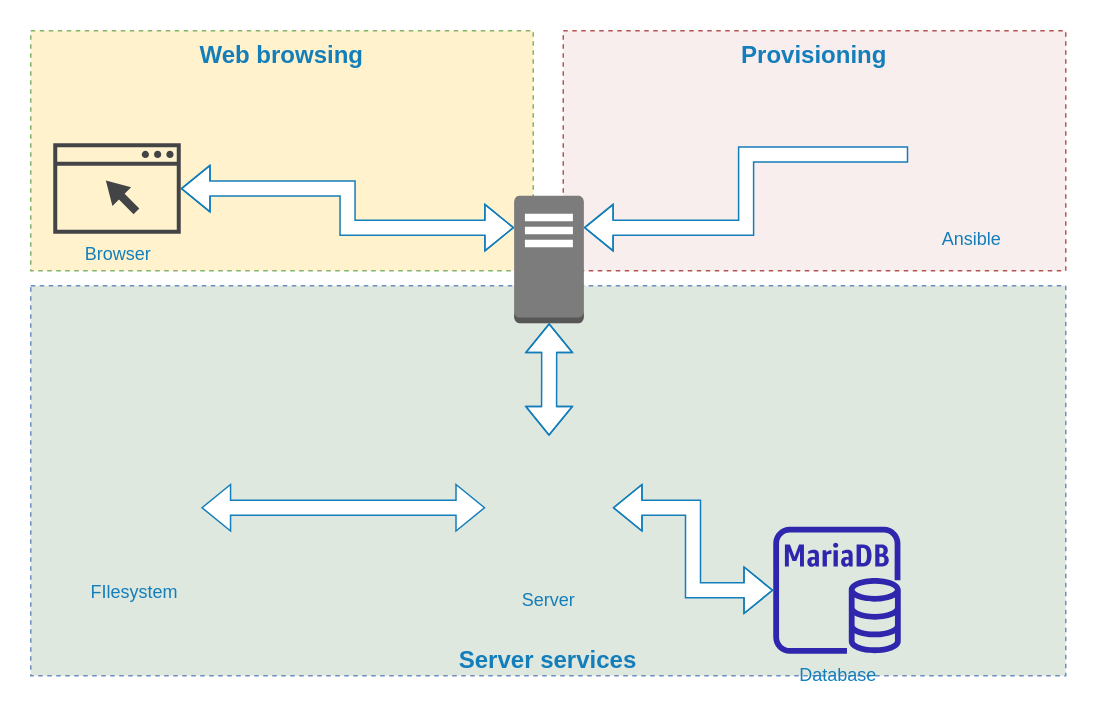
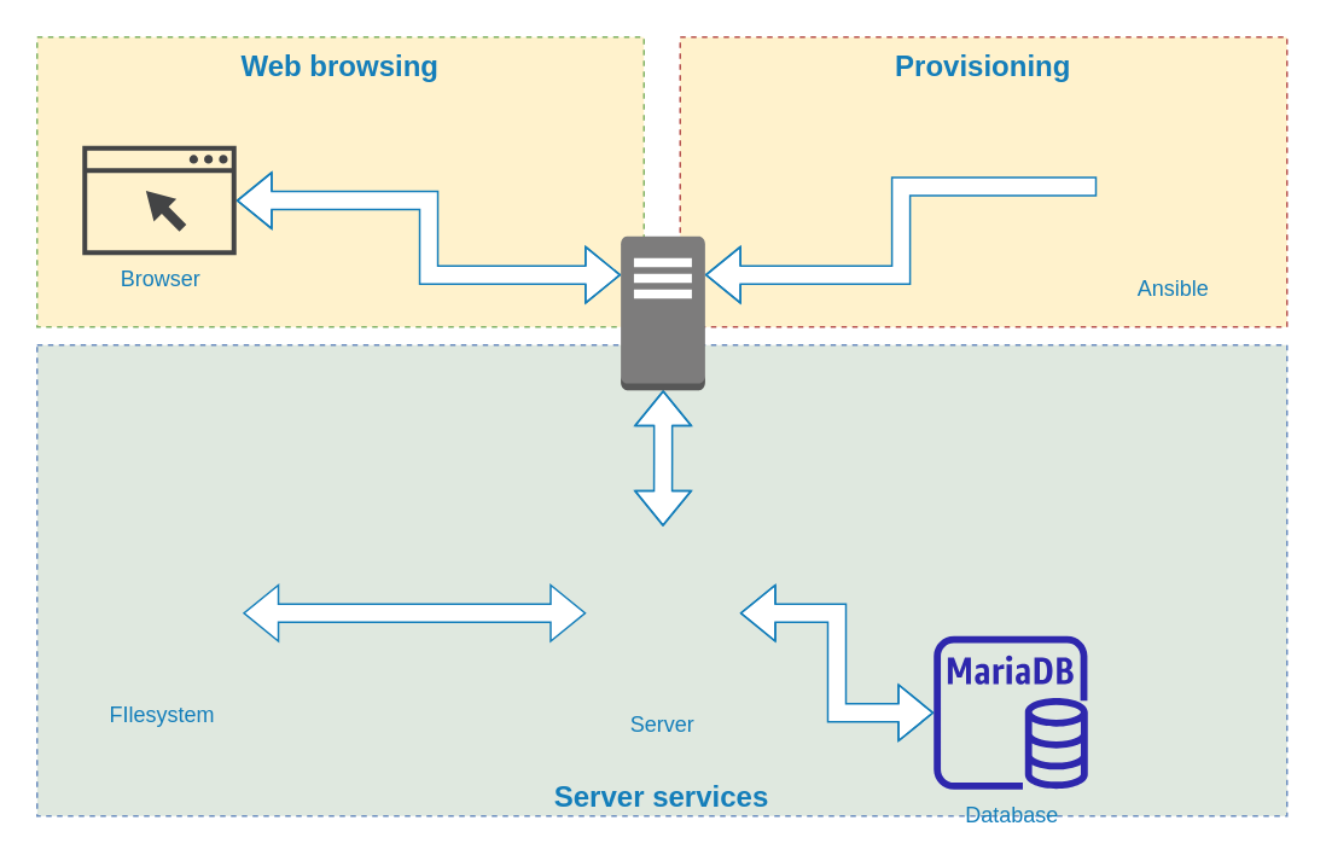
- <mxCell id="2" value="Provisioning" style="fillColor=#F8EEEE;strokeColor=#b85450;dashed=1;verticalAlign=top;fontStyle=1;fontSize=16;fontColor=#147EBA;" parent="1" vertex="1"><mxGeometry x="375" y="20" width="335" height="160" as="geometry" /></mxCell>
+ <mxCell id="2" value="Provisioning" style="fillColor=#fff2cc;strokeColor=#b85450;dashed=1;verticalAlign=top;fontStyle=1;fontSize=16;fontColor=#147EBA;" parent="1" vertex="1"><mxGeometry x="375" y="20" width="335" height="160" as="geometry" /></mxCell>
- <mxCell id="9" value="Browser" style="sketch=0;pointerEvents=1;shadow=0;dashed=0;html=1;strokeColor=none;fillColor=#434445;aspect=fixed;labelPosition=center;verticalLabelPosition=bottom;verticalAlign=top;align=center;outlineConnect=0;shape=mxgraph.vvd.web_browser;fontColor=#147EBA;" parent="1" vertex="1"><mxGeometry x="35" y="95" width="85" height="60.35" as="geometry" /></mxCell>
+ <mxCell id="9" value="Browser" style="sketch=0;pointerEvents=1;shadow=0;dashed=0;html=1;strokeColor=none;fillColor=#434445;aspect=fixed;labelPosition=center;verticalLabelPosition=bottom;verticalAlign=top;align=center;outlineConnect=0;shape=mxgraph.vvd.web_browser;fontColor=#147EBA;" parent="1" vertex="1"><mxGeometry x="45" y="80" width="85" height="60.35" as="geometry" /></mxCell>
